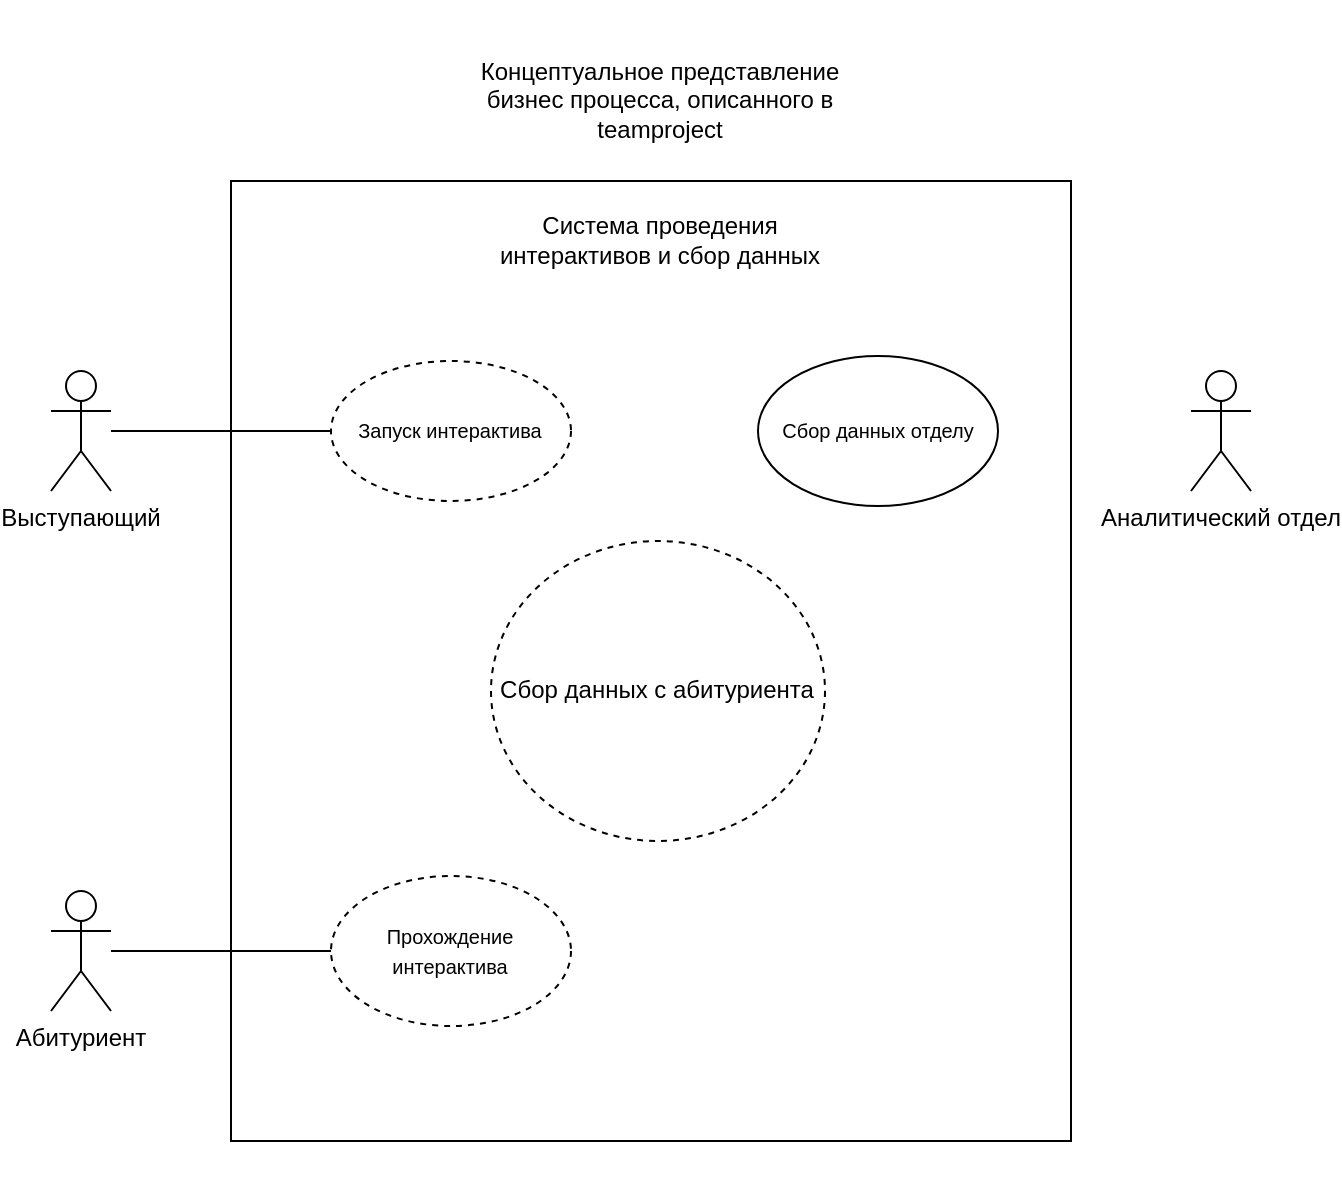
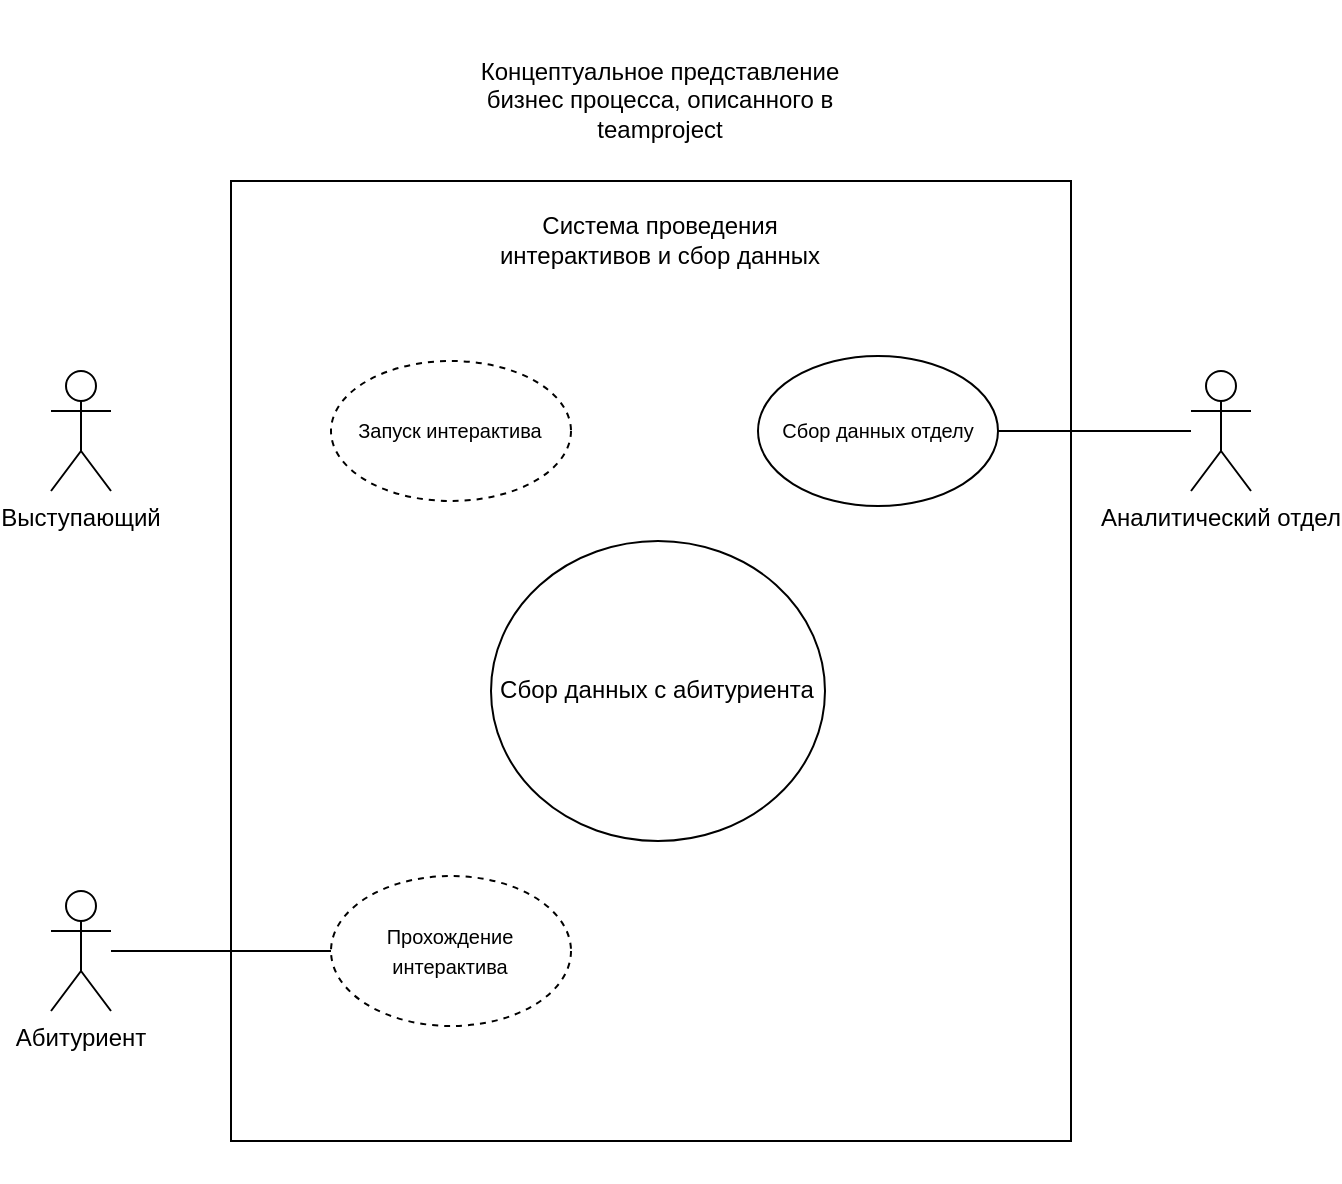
- <mxCell id="9" value="" style="endArrow=none;html=1;rounded=0;entryX=0;entryY=0.5;entryDx=0;entryDy=0;" parent="1" source="3" target="7" edge="1"><mxGeometry width="50" height="50" relative="1" as="geometry"><mxPoint x="70" y="230" as="sourcePoint" /><mxPoint x="120" y="180" as="targetPoint" /></mxGeometry></mxCell>
+ <mxCell id="12" value="" style="endArrow=none;html=1;rounded=0;exitX=1;exitY=0.5;exitDx=0;exitDy=0;" parent="1" source="11" target="5" edge="1"><mxGeometry width="50" height="50" relative="1" as="geometry"><mxPoint x="420" y="360" as="sourcePoint" /><mxPoint x="470" y="310" as="targetPoint" /></mxGeometry></mxCell>
- <mxCell id="14" value="&lt;font style=&quot;font-size: 12px;&quot;&gt;Сбор данных с абитуриента&lt;/font&gt;" style="ellipse;whiteSpace=wrap;html=1;dashed=1;" parent="1" vertex="1"><mxGeometry x="240" y="270" width="167" height="150" as="geometry" /></mxCell>
+ <mxCell id="14" value="&lt;font style=&quot;font-size: 12px;&quot;&gt;Сбор данных с абитуриента&lt;/font&gt;" style="ellipse;whiteSpace=wrap;html=1;" parent="1" vertex="1"><mxGeometry x="240" y="270" width="167" height="150" as="geometry" /></mxCell>
